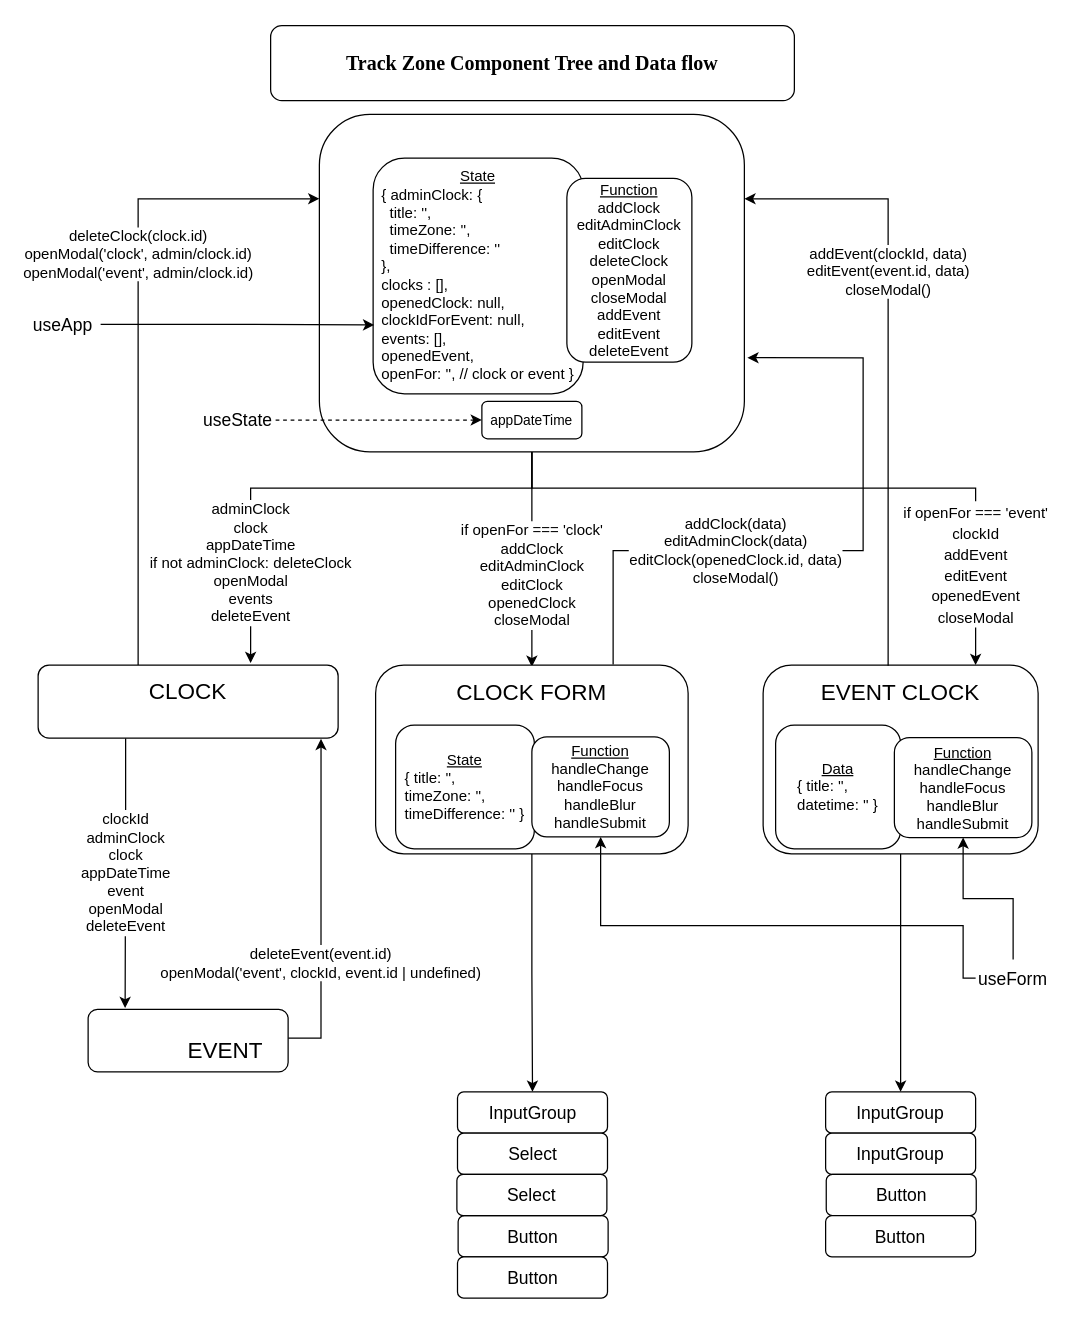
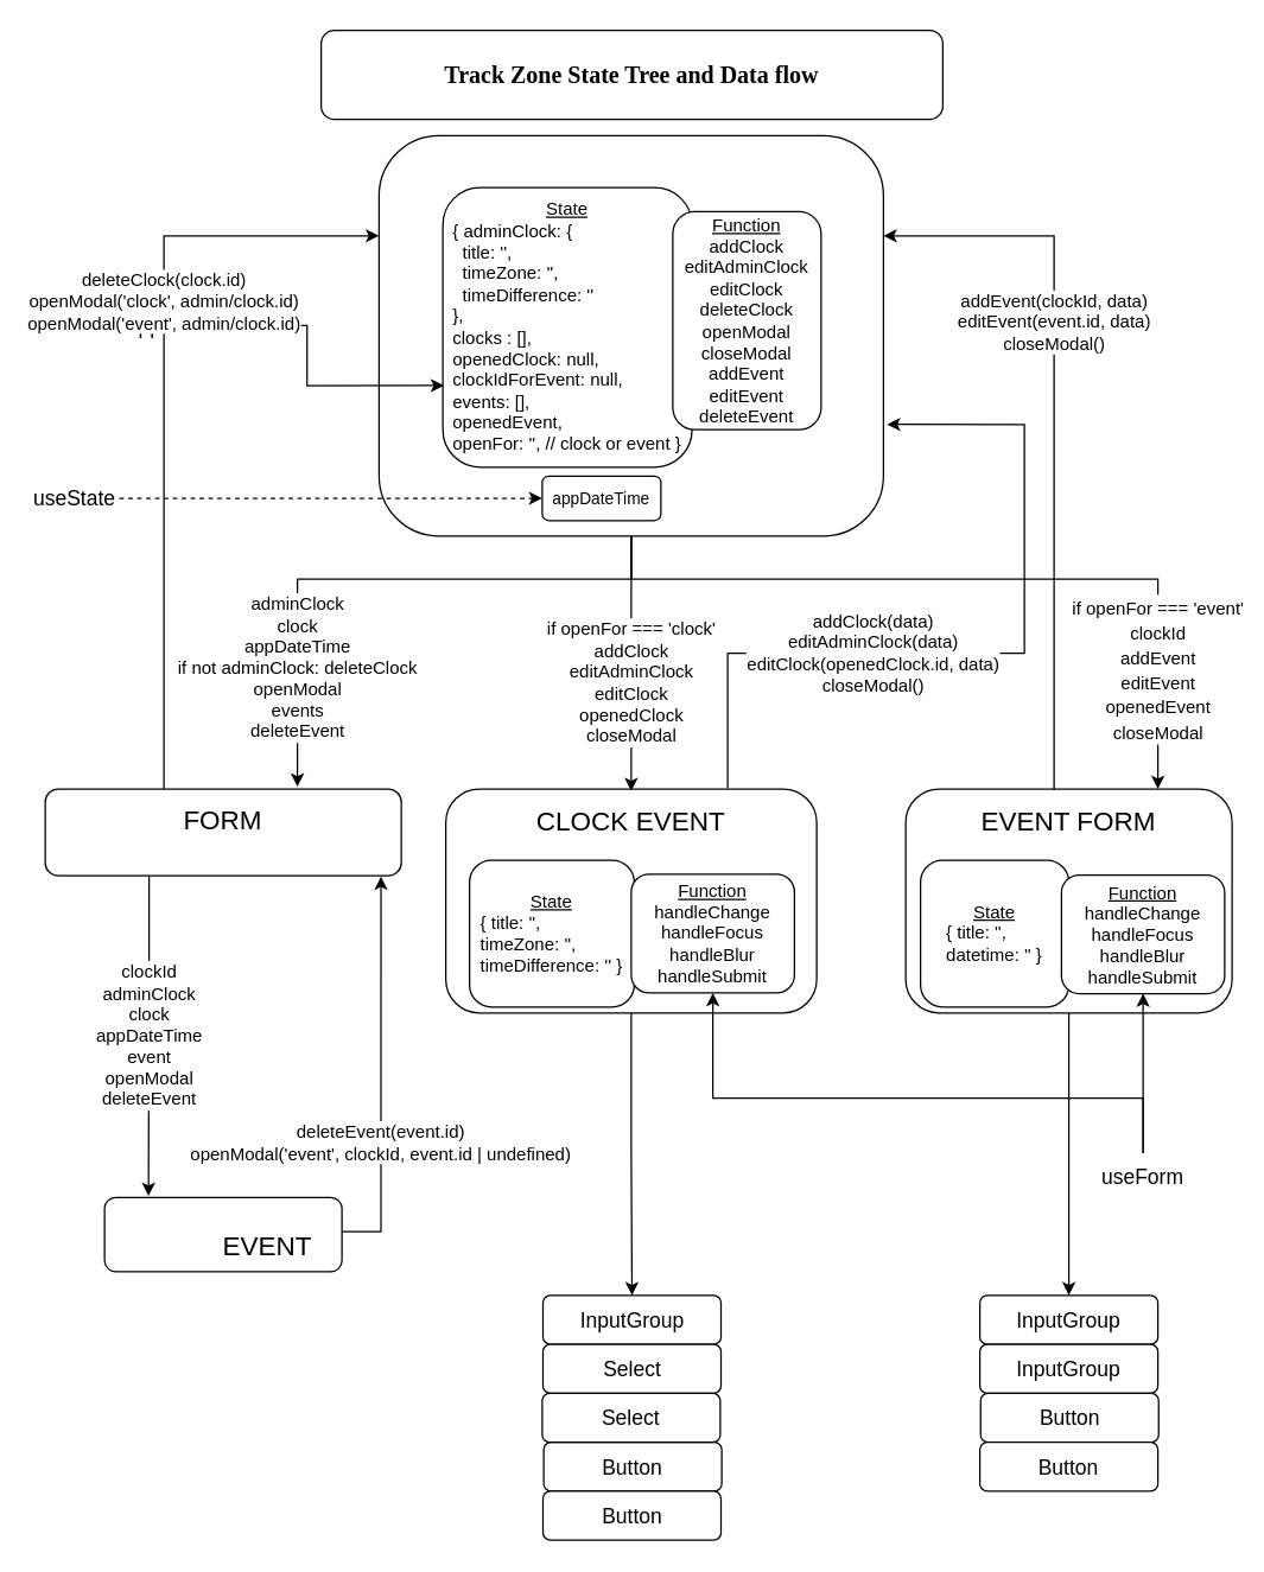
- <mxCell id="23" value="&lt;b&gt;&lt;font style=&quot;font-size: 16px;&quot;&gt;Track Zone Component Tree and Data flow&lt;/font&gt;&lt;/b&gt;" style="rounded=1;whiteSpace=wrap;html=1;fontSize=14;fontFamily=Lucida Console;" parent="1" vertex="1"><mxGeometry x="216" y="20" width="419" height="60" as="geometry" /></mxCell>
+ <mxCell id="23" value="&lt;b&gt;&lt;font style=&quot;font-size: 16px;&quot;&gt;Track Zone State Tree and Data flow&lt;/font&gt;&lt;/b&gt;" style="rounded=1;whiteSpace=wrap;html=1;fontSize=14;fontFamily=Lucida Console;" parent="1" vertex="1"><mxGeometry x="216" y="20" width="419" height="60" as="geometry" /></mxCell>
- <mxCell id="9" value="&lt;font style=&quot;font-size: 14px;&quot;&gt;useApp&lt;/font&gt;" style="text;html=1;strokeColor=none;fillColor=none;align=center;verticalAlign=middle;whiteSpace=wrap;rounded=0;fontSize=18;" parent="1" vertex="1"><mxGeometry x="20" y="244" width="60" height="30" as="geometry" /></mxCell>
+ <mxCell id="9" value="&lt;font style=&quot;font-size: 14px;&quot;&gt;useApp&lt;/font&gt;" style="text;html=1;strokeColor=none;fillColor=none;align=center;verticalAlign=middle;whiteSpace=wrap;rounded=0;fontSize=18;" parent="1" vertex="1"><mxGeometry x="55" y="204" width="60" height="30" as="geometry" /></mxCell>
- <mxCell id="26" value="&lt;font style=&quot;font-size: 14px;&quot;&gt;useState&lt;/font&gt;" style="text;html=1;strokeColor=none;fillColor=none;align=center;verticalAlign=middle;whiteSpace=wrap;rounded=0;fontSize=11;" vertex="1" parent="1"><mxGeometry x="160" y="320.5" width="60" height="30" as="geometry" /></mxCell>
+ <mxCell id="26" value="&lt;font style=&quot;font-size: 14px;&quot;&gt;useState&lt;/font&gt;" style="text;html=1;strokeColor=none;fillColor=none;align=center;verticalAlign=middle;whiteSpace=wrap;rounded=0;fontSize=11;" vertex="1" parent="1"><mxGeometry x="20" y="320.5" width="60" height="30" as="geometry" /></mxCell>
- <mxCell id="24" value="appDateTime" style="rounded=1;whiteSpace=wrap;html=1;labelBackgroundColor=none;fontSize=11;" vertex="1" parent="1"><mxGeometry x="385" y="320.5" width="80" height="30" as="geometry" /></mxCell>
+ <mxCell id="24" value="appDateTime" style="rounded=1;whiteSpace=wrap;html=1;labelBackgroundColor=none;fontSize=11;" vertex="1" parent="1"><mxGeometry x="365" y="320.5" width="80" height="30" as="geometry" /></mxCell>
- <mxCell id="13" value="&lt;font style=&quot;font-size: 18px;&quot;&gt;CLOCK&lt;/font&gt;" style="text;html=1;strokeColor=none;fillColor=none;align=center;verticalAlign=middle;whiteSpace=wrap;rounded=0;fontSize=14;" parent="1" vertex="1"><mxGeometry x="120" y="538" width="60" height="30" as="geometry" /></mxCell>
+ <mxCell id="13" value="&lt;font style=&quot;font-size: 18px;&quot;&gt;FORM&lt;/font&gt;" style="text;html=1;strokeColor=none;fillColor=none;align=center;verticalAlign=middle;whiteSpace=wrap;rounded=0;fontSize=14;" parent="1" vertex="1"><mxGeometry x="120" y="538" width="60" height="30" as="geometry" /></mxCell>
- <mxCell id="17" value="CLOCK FORM" style="text;html=1;strokeColor=none;fillColor=none;align=center;verticalAlign=middle;whiteSpace=wrap;rounded=0;fontSize=18;" parent="1" vertex="1"><mxGeometry x="360" y="541.5" width="130" height="25" as="geometry" /></mxCell>
+ <mxCell id="17" value="CLOCK EVENT" style="text;html=1;strokeColor=none;fillColor=none;align=center;verticalAlign=middle;whiteSpace=wrap;rounded=0;fontSize=18;" parent="1" vertex="1"><mxGeometry x="360" y="541.5" width="130" height="25" as="geometry" /></mxCell>
- <mxCell id="30" value="EVENT CLOCK" style="text;html=1;strokeColor=none;fillColor=none;align=center;verticalAlign=middle;whiteSpace=wrap;rounded=0;fontSize=18;" vertex="1" parent="1"><mxGeometry x="655" y="541.5" width="130" height="25" as="geometry" /></mxCell>
+ <mxCell id="30" value="EVENT FORM" style="text;html=1;strokeColor=none;fillColor=none;align=center;verticalAlign=middle;whiteSpace=wrap;rounded=0;fontSize=18;" vertex="1" parent="1"><mxGeometry x="655" y="541.5" width="130" height="25" as="geometry" /></mxCell>
- <mxCell id="31" value="&lt;u&gt;Data&lt;/u&gt;&lt;br&gt;&lt;div style=&quot;text-align: left;&quot;&gt;&lt;span style=&quot;background-color: initial;&quot;&gt;{ title: '',&lt;/span&gt;&lt;/div&gt;&lt;div style=&quot;text-align: left;&quot;&gt;&lt;span style=&quot;background-color: initial;&quot;&gt;datetime: ''&amp;nbsp;}&lt;/span&gt;&lt;/div&gt;" style="rounded=1;whiteSpace=wrap;html=1;fontSize=12;" vertex="1" parent="1"><mxGeometry x="620" y="579.5" width="100" height="99" as="geometry" /></mxCell>
+ <mxCell id="31" value="&lt;u&gt;State&lt;/u&gt;&lt;br&gt;&lt;div style=&quot;text-align: left;&quot;&gt;&lt;span style=&quot;background-color: initial;&quot;&gt;{ title: '',&lt;/span&gt;&lt;/div&gt;&lt;div style=&quot;text-align: left;&quot;&gt;&lt;span style=&quot;background-color: initial;&quot;&gt;datetime: ''&amp;nbsp;}&lt;/span&gt;&lt;/div&gt;" style="rounded=1;whiteSpace=wrap;html=1;fontSize=12;" vertex="1" parent="1"><mxGeometry x="620" y="579.5" width="100" height="99" as="geometry" /></mxCell>
- <mxCell id="34" value="&lt;font style=&quot;font-size: 14px;&quot;&gt;useForm&lt;/font&gt;" style="text;html=1;strokeColor=none;fillColor=none;align=center;verticalAlign=middle;whiteSpace=wrap;rounded=0;fontSize=18;" vertex="1" parent="1"><mxGeometry x="780" y="767" width="60" height="30" as="geometry" /></mxCell>
+ <mxCell id="34" value="&lt;font style=&quot;font-size: 14px;&quot;&gt;useForm&lt;/font&gt;" style="text;html=1;strokeColor=none;fillColor=none;align=center;verticalAlign=middle;whiteSpace=wrap;rounded=0;fontSize=18;" vertex="1" parent="1"><mxGeometry x="740" y="777" width="60" height="30" as="geometry" /></mxCell>
